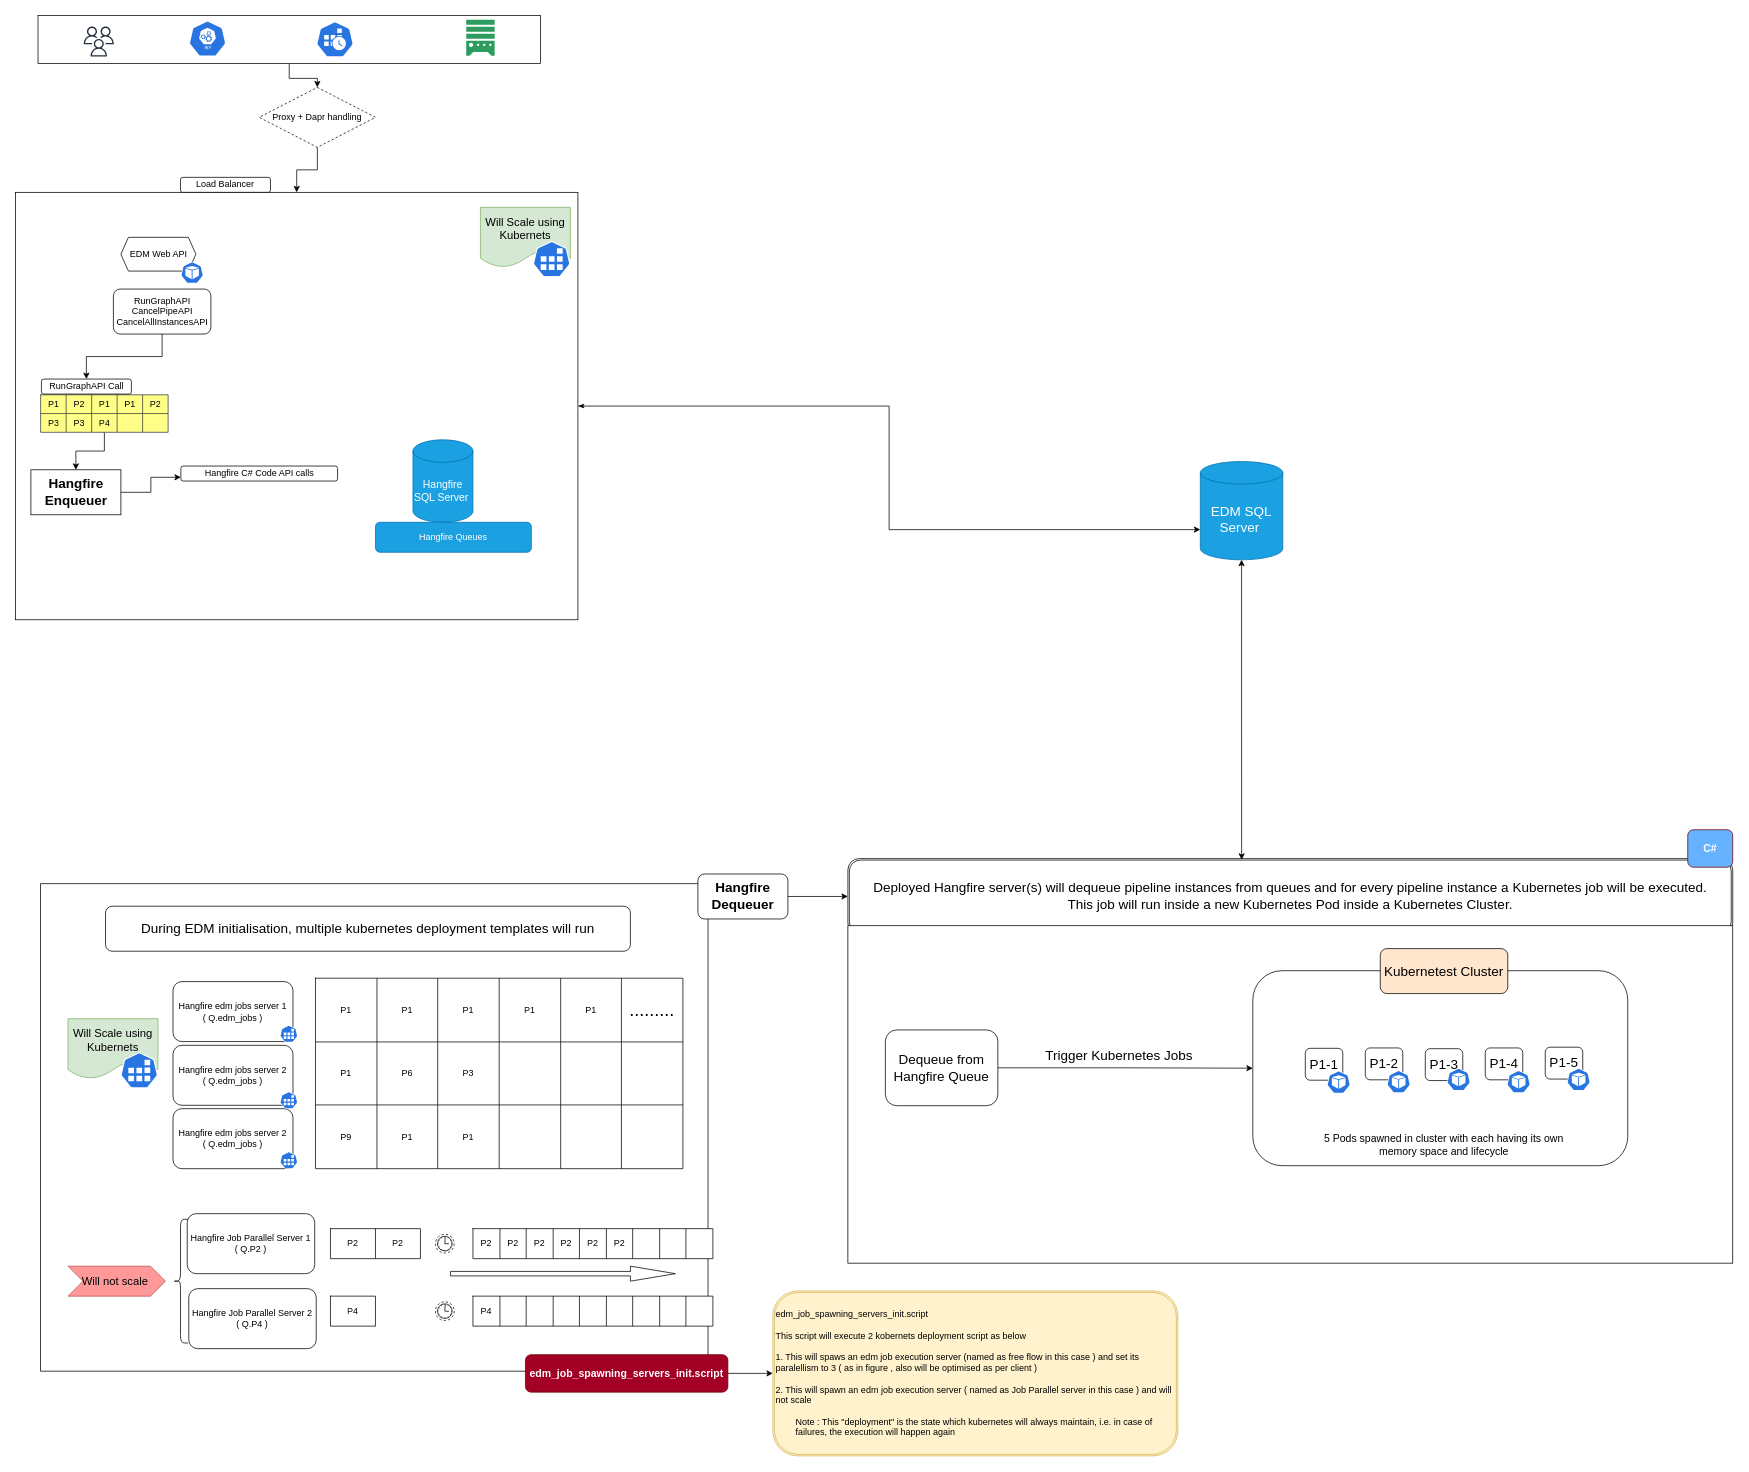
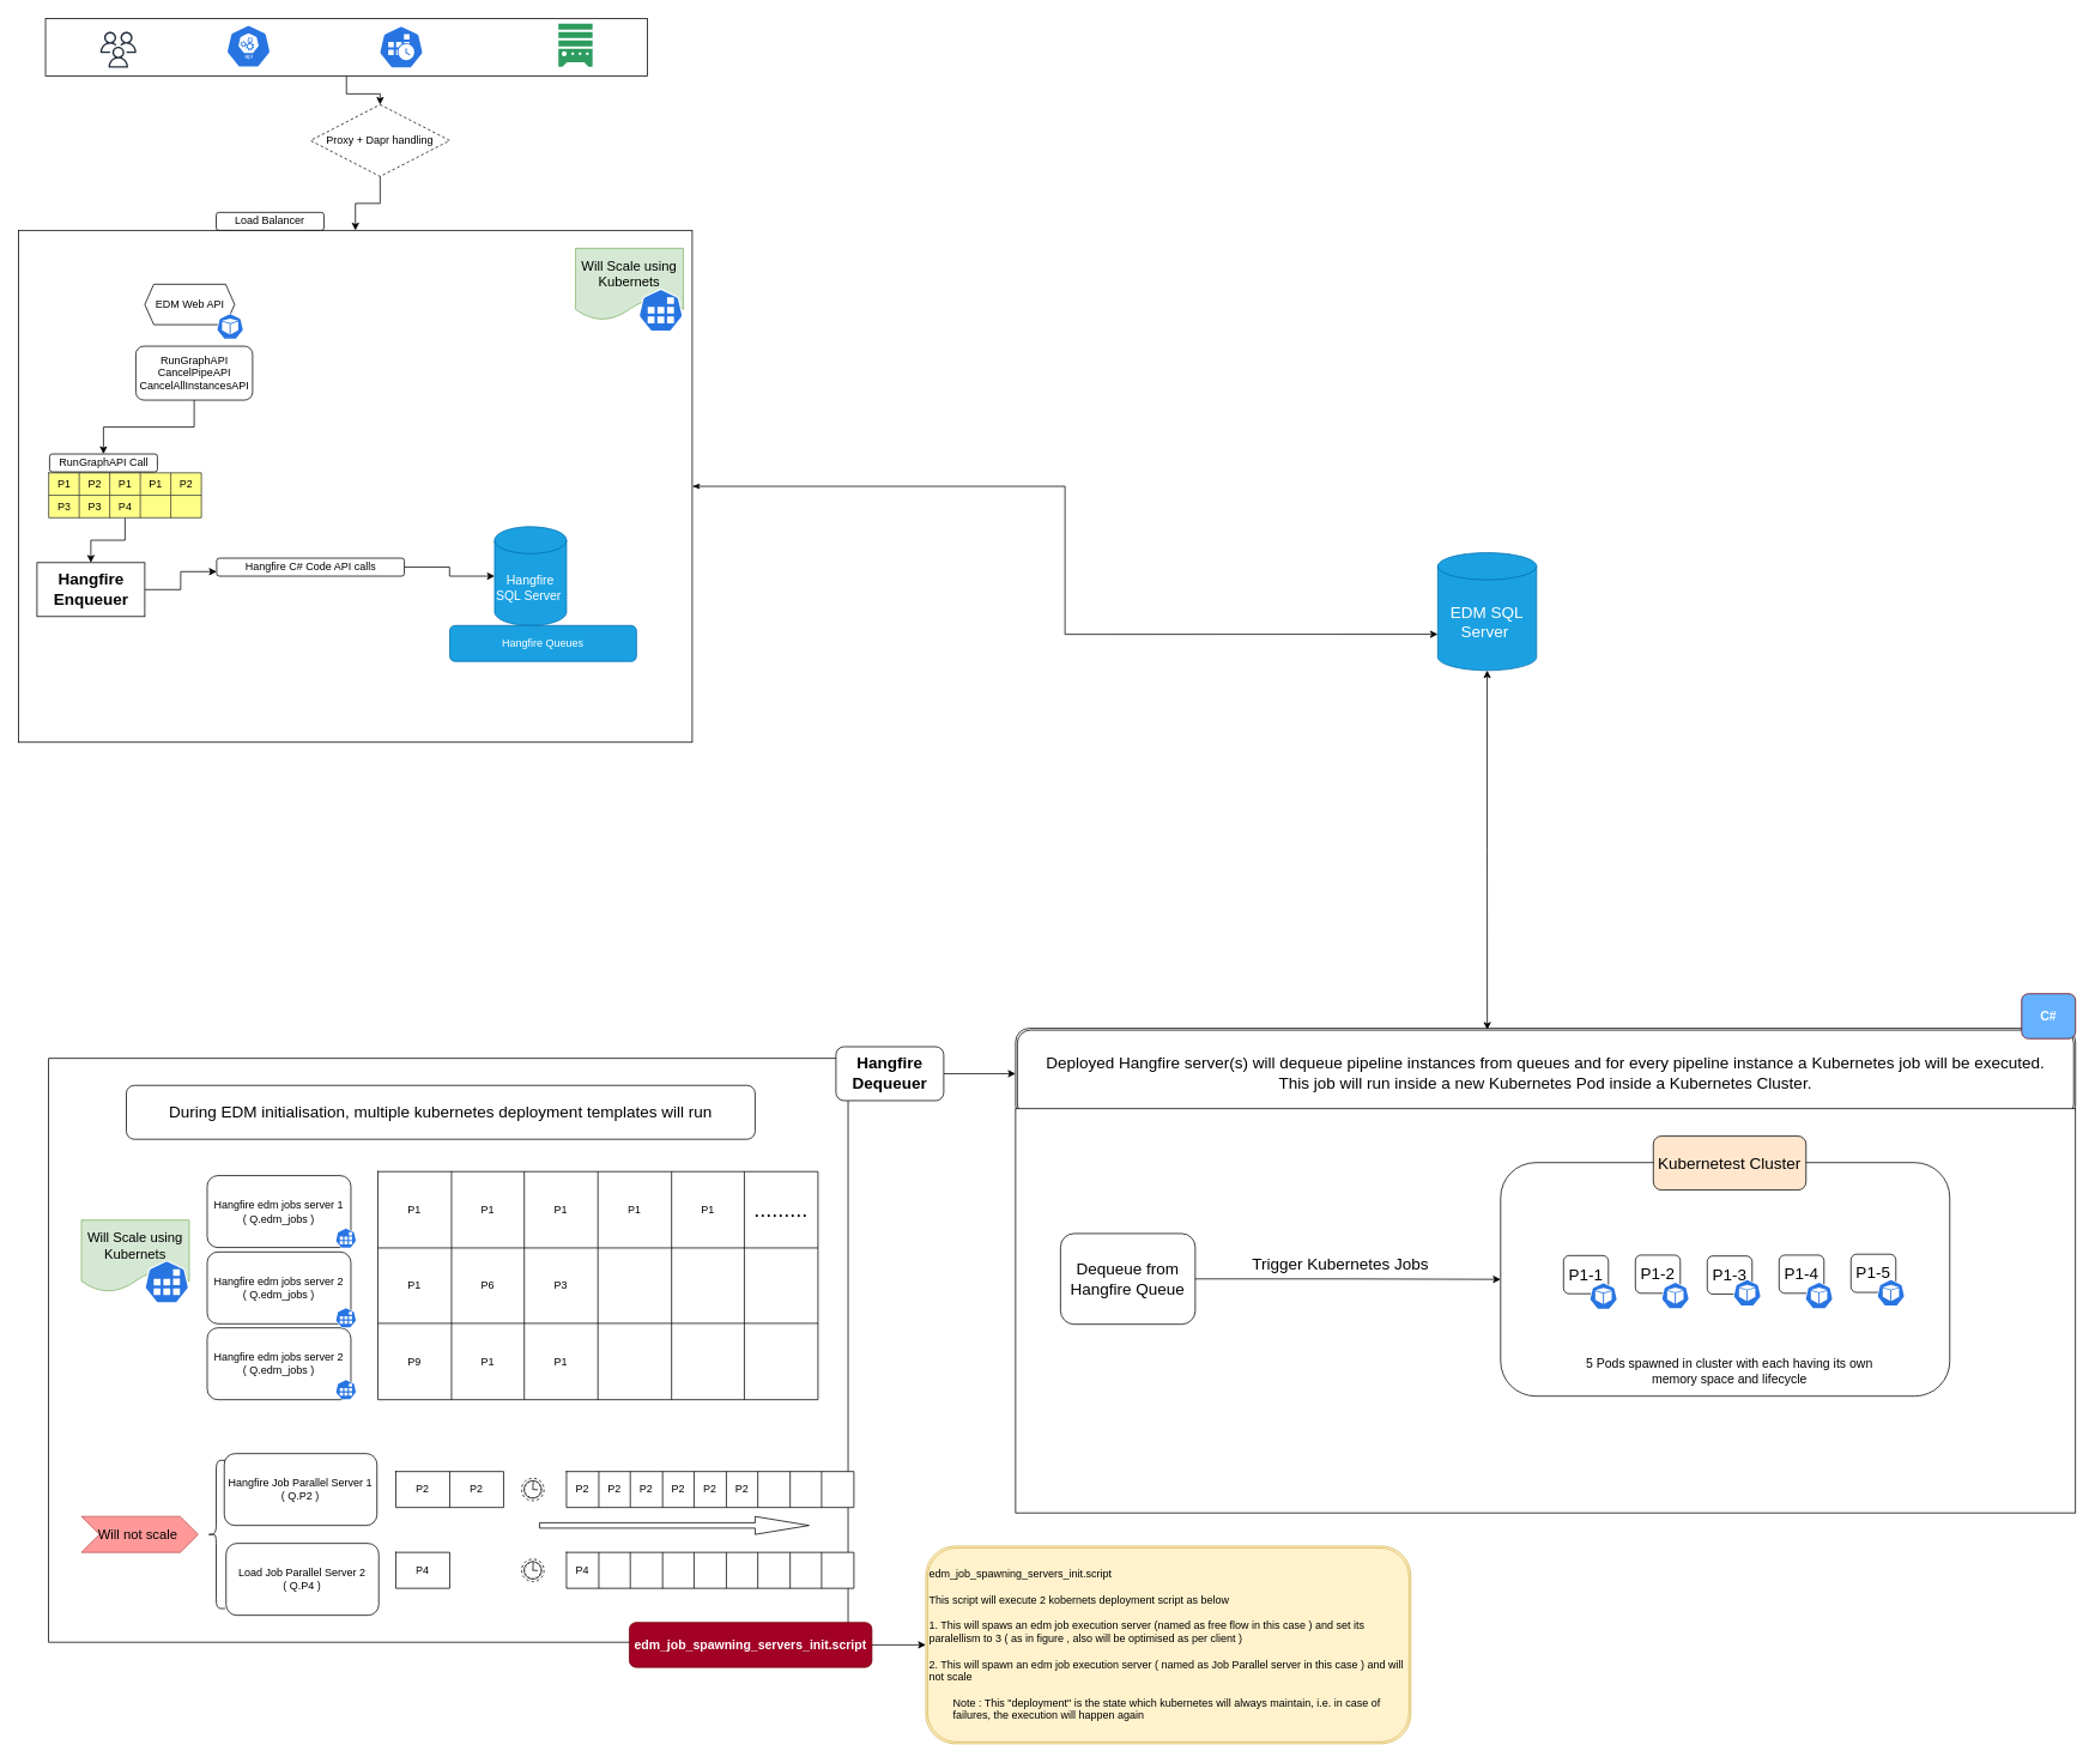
+ <mxCell id="37" style="edgeStyle=orthogonalEdgeStyle;rounded=0;orthogonalLoop=1;jettySize=auto;html=1;exitX=1;exitY=0.5;exitDx=0;exitDy=0;" edge="1" parent="1" source="38" target="36"><mxGeometry relative="1" as="geometry" /></mxCell>
- <mxCell id="71" value="&lt;div&gt;Hangfire Job Parallel Server 2&lt;/div&gt;&lt;div&gt;&lt;/div&gt;( Q.P4&lt;span style=&quot;background-color: initial;&quot;&gt;&amp;nbsp;)&lt;/span&gt;" style="rounded=1;whiteSpace=wrap;html=1;" parent="1" vertex="1"><mxGeometry x="251" y="1718" width="170" height="80" as="geometry" /></mxCell>
+ <mxCell id="71" value="&lt;div&gt;Load Job Parallel Server 2&lt;/div&gt;&lt;div&gt;&lt;/div&gt;( Q.P4&lt;span style=&quot;background-color: initial;&quot;&gt;&amp;nbsp;)&lt;/span&gt;" style="rounded=1;whiteSpace=wrap;html=1;" parent="1" vertex="1"><mxGeometry x="251" y="1718" width="170" height="80" as="geometry" /></mxCell>
